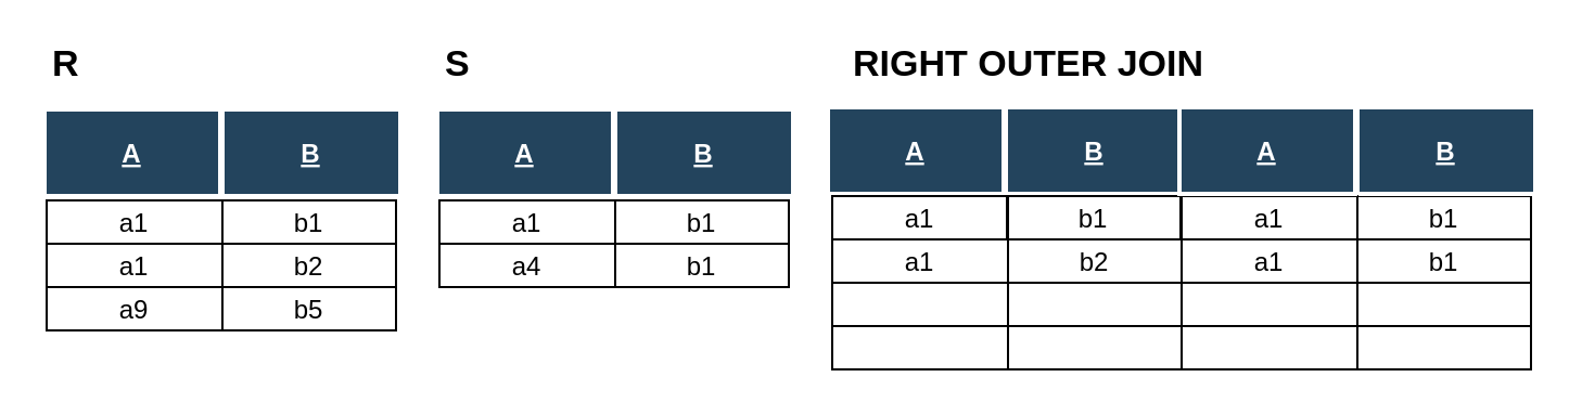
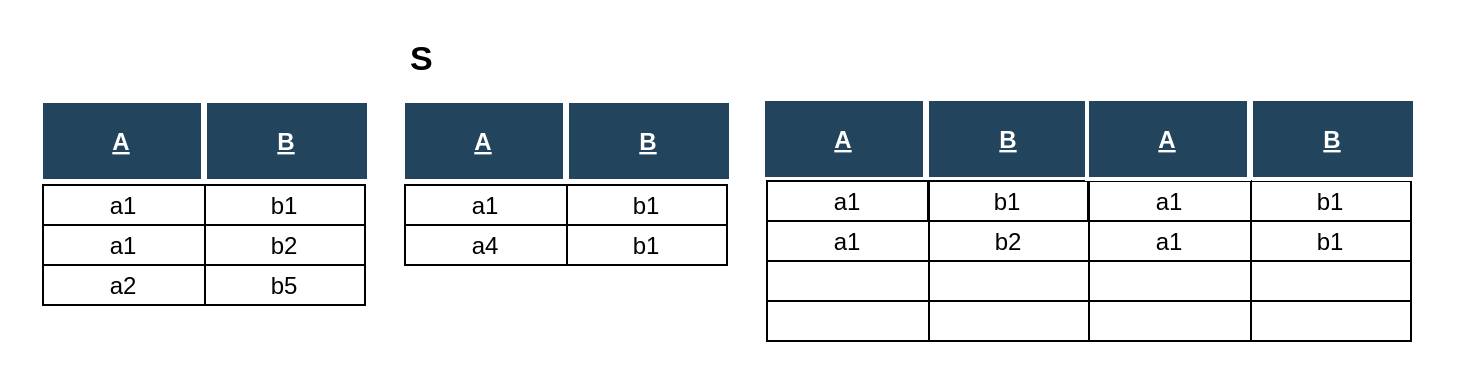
- <mxCell id="4" value="R" style="text;html=1;strokeColor=none;fillColor=none;align=left;verticalAlign=middle;whiteSpace=wrap;rounded=0;strokeWidth=3;fontStyle=1;fontSize=17;" parent="1" vertex="1"><mxGeometry x="21.5" y="20" width="40" height="20" as="geometry" /></mxCell>
- <mxCell id="19" value="RIGHT OUTER JOIN" style="text;html=1;strokeColor=none;fillColor=none;align=left;verticalAlign=middle;whiteSpace=wrap;rounded=0;strokeWidth=3;fontStyle=1;fontSize=17;" parent="1" vertex="1"><mxGeometry x="391" y="20" width="170" height="20" as="geometry" /></mxCell>
- <mxCell id="10" value="a9" style="fillColor=none;" parent="1" vertex="1"><mxGeometry x="21" y="132" width="81" height="20" as="geometry" /></mxCell>
+ <mxCell id="10" value="a2" style="fillColor=none;" parent="1" vertex="1"><mxGeometry x="21" y="132" width="81" height="20" as="geometry" /></mxCell>
